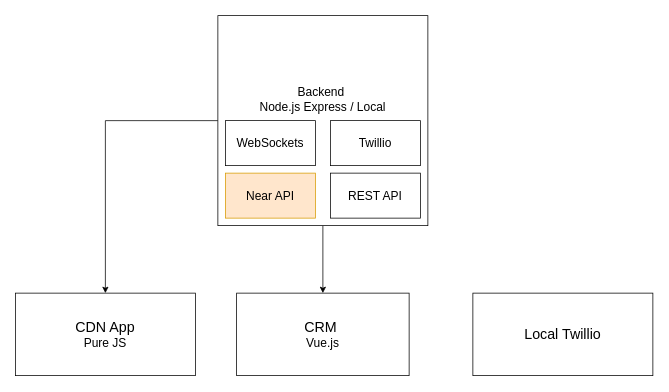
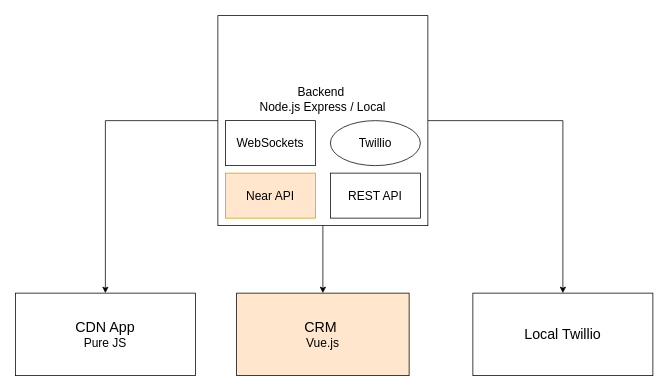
+ <mxCell id="4" value="" style="edgeStyle=orthogonalEdgeStyle;rounded=0;orthogonalLoop=1;jettySize=auto;html=1;fontSize=16;" edge="1" parent="1" source="5" target="12"><mxGeometry relative="1" as="geometry" /></mxCell>
- <mxCell id="7" value="&lt;font style=&quot;font-size: 16px;&quot;&gt;Twillio&lt;/font&gt;" style="rounded=0;whiteSpace=wrap;html=1;fontSize=19;" vertex="1" parent="1"><mxGeometry x="440" y="160" width="120" height="60" as="geometry" /></mxCell>
+ <mxCell id="7" value="&lt;font style=&quot;font-size: 16px;&quot;&gt;Twillio&lt;/font&gt;" style="ellipse;whiteSpace=wrap;html=1;fontSize=19;" vertex="1" parent="1"><mxGeometry x="440" y="160" width="120" height="60" as="geometry" /></mxCell>
- <mxCell id="10" value="&lt;font style=&quot;&quot;&gt;&lt;span style=&quot;font-size: 19px;&quot;&gt;CRM&amp;nbsp;&lt;/span&gt;&lt;br&gt;&lt;font style=&quot;font-size: 16px;&quot;&gt;Vue.js&lt;/font&gt;&lt;br&gt;&lt;/font&gt;" style="rounded=0;whiteSpace=wrap;html=1;" vertex="1" parent="1"><mxGeometry x="315" y="390" width="230" height="110" as="geometry" /></mxCell>
+ <mxCell id="10" value="&lt;font style=&quot;&quot;&gt;&lt;span style=&quot;font-size: 19px;&quot;&gt;CRM&amp;nbsp;&lt;/span&gt;&lt;br&gt;&lt;font style=&quot;font-size: 16px;&quot;&gt;Vue.js&lt;/font&gt;&lt;br&gt;&lt;/font&gt;" style="rounded=0;whiteSpace=wrap;html=1;fillColor=#ffe6cc;" vertex="1" parent="1"><mxGeometry x="315" y="390" width="230" height="110" as="geometry" /></mxCell>
